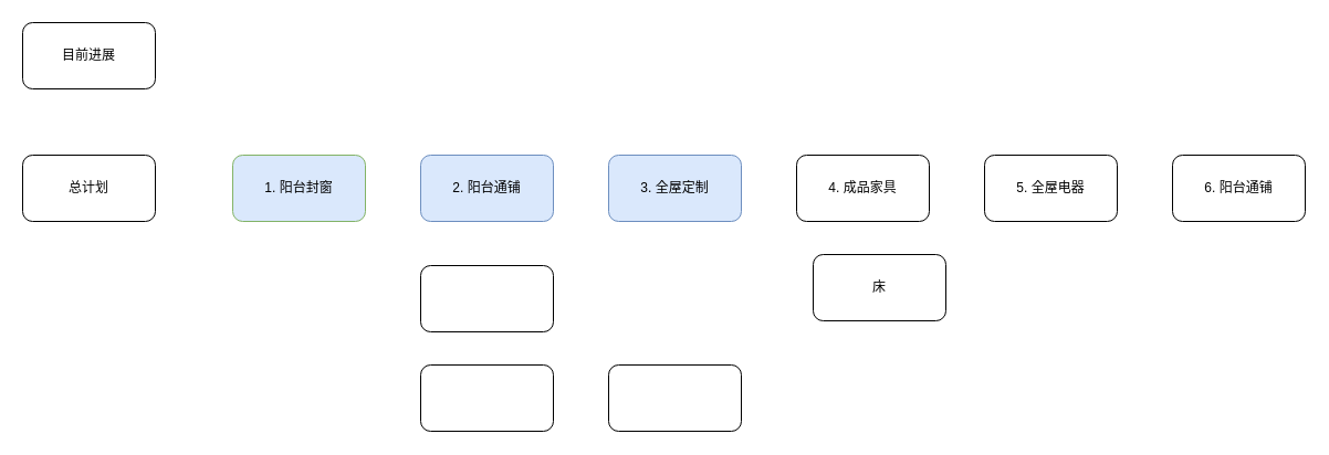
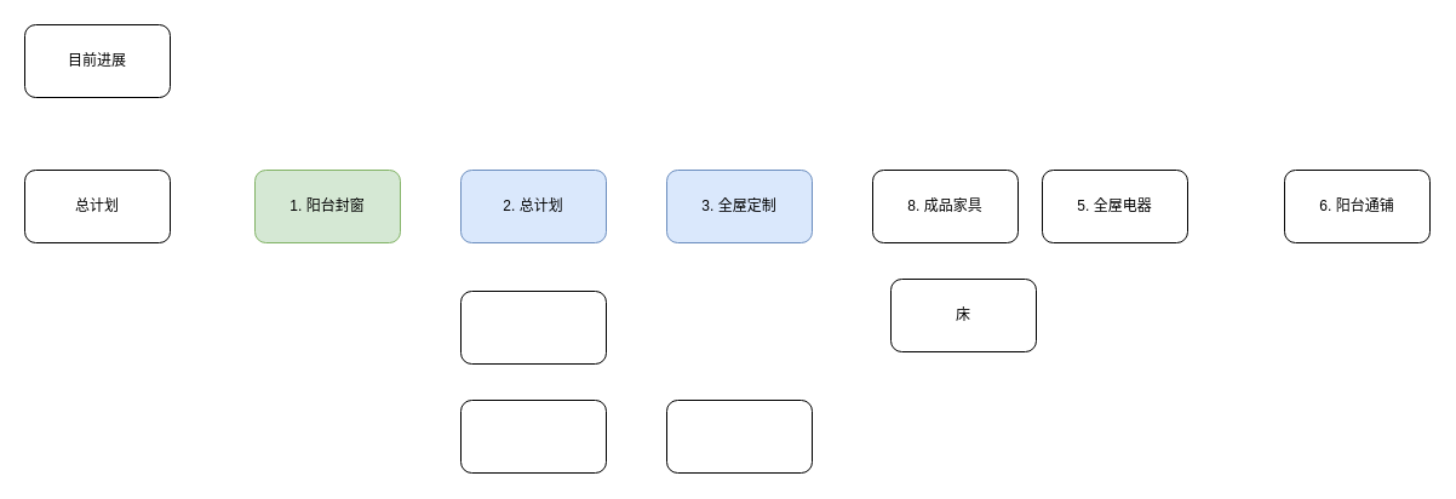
- <mxCell id="4" value="1. 阳台封窗" style="rounded=1;whiteSpace=wrap;html=1;fillColor=#dae8fc;strokeColor=#82b366;" vertex="1" parent="1"><mxGeometry x="210" y="140" width="120" height="60" as="geometry" /></mxCell>
+ <mxCell id="4" value="1. 阳台封窗" style="rounded=1;whiteSpace=wrap;html=1;fillColor=#d5e8d4;strokeColor=#82b366;" vertex="1" parent="1"><mxGeometry x="210" y="140" width="120" height="60" as="geometry" /></mxCell>
- <mxCell id="5" value="2. 阳台通铺" style="rounded=1;whiteSpace=wrap;html=1;fillColor=#dae8fc;strokeColor=#6c8ebf;" vertex="1" parent="1"><mxGeometry x="380" y="140" width="120" height="60" as="geometry" /></mxCell>
+ <mxCell id="5" value="2. 总计划" style="rounded=1;whiteSpace=wrap;html=1;fillColor=#dae8fc;strokeColor=#6c8ebf;" vertex="1" parent="1"><mxGeometry x="380" y="140" width="120" height="60" as="geometry" /></mxCell>
- <mxCell id="7" value="4. 成品家具" style="rounded=1;whiteSpace=wrap;html=1;" vertex="1" parent="1"><mxGeometry x="720" y="140" width="120" height="60" as="geometry" /></mxCell>
+ <mxCell id="7" value="8. 成品家具" style="rounded=1;whiteSpace=wrap;html=1;" vertex="1" parent="1"><mxGeometry x="720" y="140" width="120" height="60" as="geometry" /></mxCell>
- <mxCell id="8" value="5. 全屋电器" style="rounded=1;whiteSpace=wrap;html=1;" vertex="1" parent="1"><mxGeometry x="890" y="140" width="120" height="60" as="geometry" /></mxCell>
+ <mxCell id="8" value="5. 全屋电器" style="rounded=1;whiteSpace=wrap;html=1;" vertex="1" parent="1"><mxGeometry x="860" y="140" width="120" height="60" as="geometry" /></mxCell>
